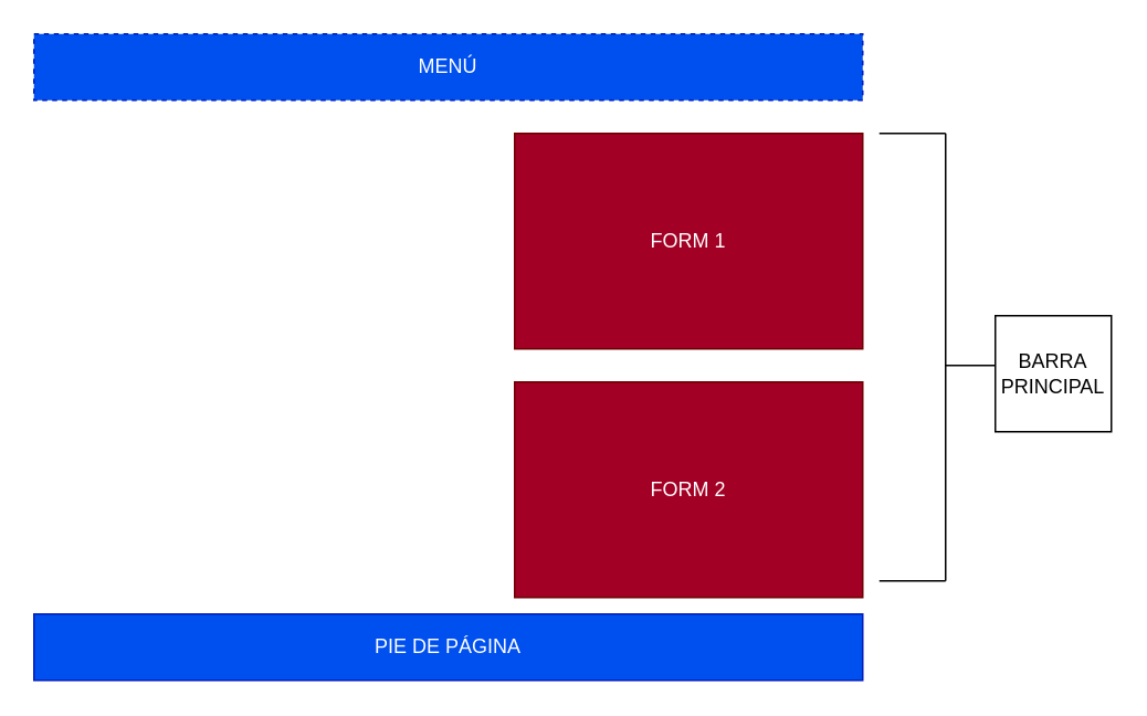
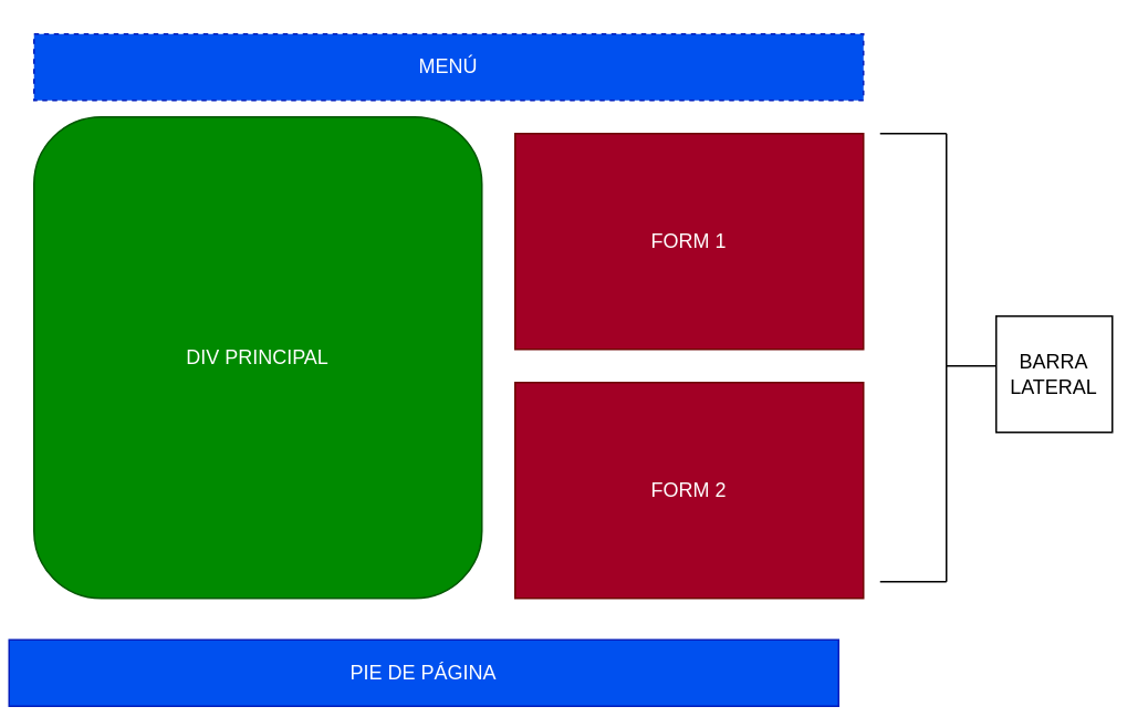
+ <mxCell id="3" value="DIV PRINCIPAL" style="rounded=1;whiteSpace=wrap;html=1;fillColor=#008a00;fontColor=#ffffff;strokeColor=#005700;" parent="1" vertex="1"><mxGeometry x="20" y="70" width="270" height="290" as="geometry" /></mxCell>
- <mxCell id="11" value="BARRA PRINCIPAL" style="whiteSpace=wrap;html=1;aspect=fixed;" vertex="1" parent="1"><mxGeometry x="600" y="190" width="70" height="70" as="geometry" /></mxCell>
+ <mxCell id="11" value="BARRA LATERAL" style="whiteSpace=wrap;html=1;aspect=fixed;" vertex="1" parent="1"><mxGeometry x="600" y="190" width="70" height="70" as="geometry" /></mxCell>
- <mxCell id="6" value="PIE DE PÁGINA" style="rounded=0;whiteSpace=wrap;html=1;fillColor=#0050ef;fontColor=#ffffff;strokeColor=#001DBC;" parent="1" vertex="1"><mxGeometry x="20" y="370" width="500" height="40" as="geometry" /></mxCell>
+ <mxCell id="6" value="PIE DE PÁGINA" style="rounded=0;whiteSpace=wrap;html=1;fillColor=#0050ef;fontColor=#ffffff;strokeColor=#001DBC;" parent="1" vertex="1"><mxGeometry x="5" y="385" width="500" height="40" as="geometry" /></mxCell>
